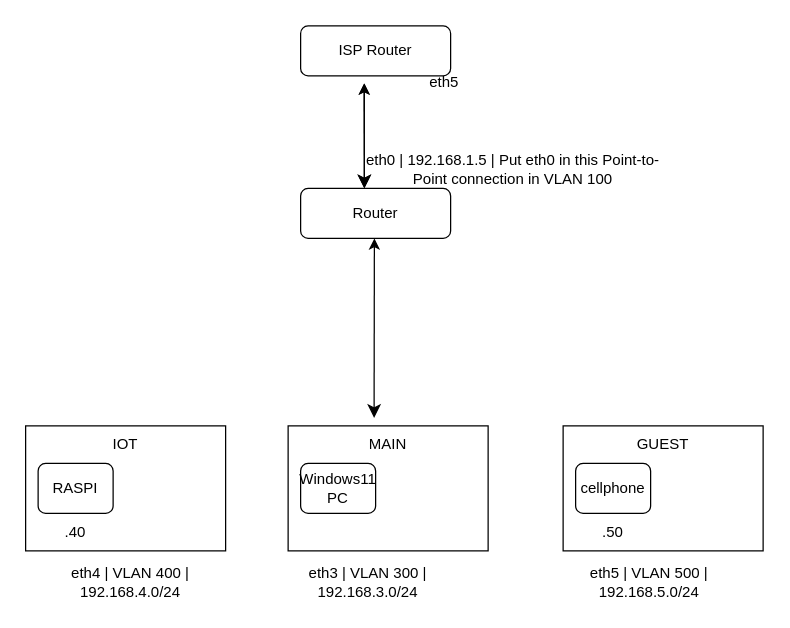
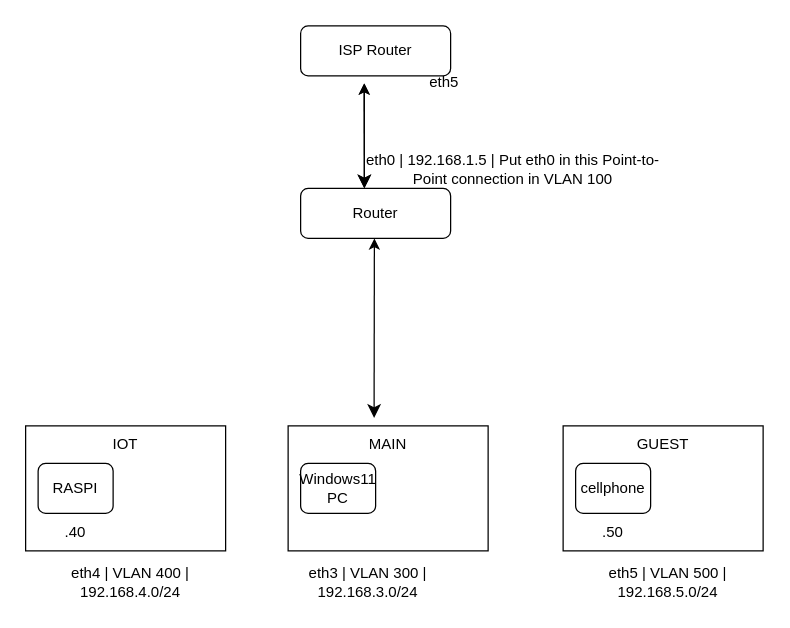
- <mxCell id="20" value="eth5 | VLAN 500 | 192.168.5.0/24" style="text;html=1;align=center;verticalAlign=middle;whiteSpace=wrap;rounded=0;" vertex="1" parent="1"><mxGeometry x="459" y="450" width="120" height="30" as="geometry" /></mxCell>
+ <mxCell id="20" value="eth5 | VLAN 500 | 192.168.5.0/24" style="text;html=1;align=center;verticalAlign=middle;whiteSpace=wrap;rounded=0;" vertex="1" parent="1"><mxGeometry x="474" y="450" width="120" height="30" as="geometry" /></mxCell>
